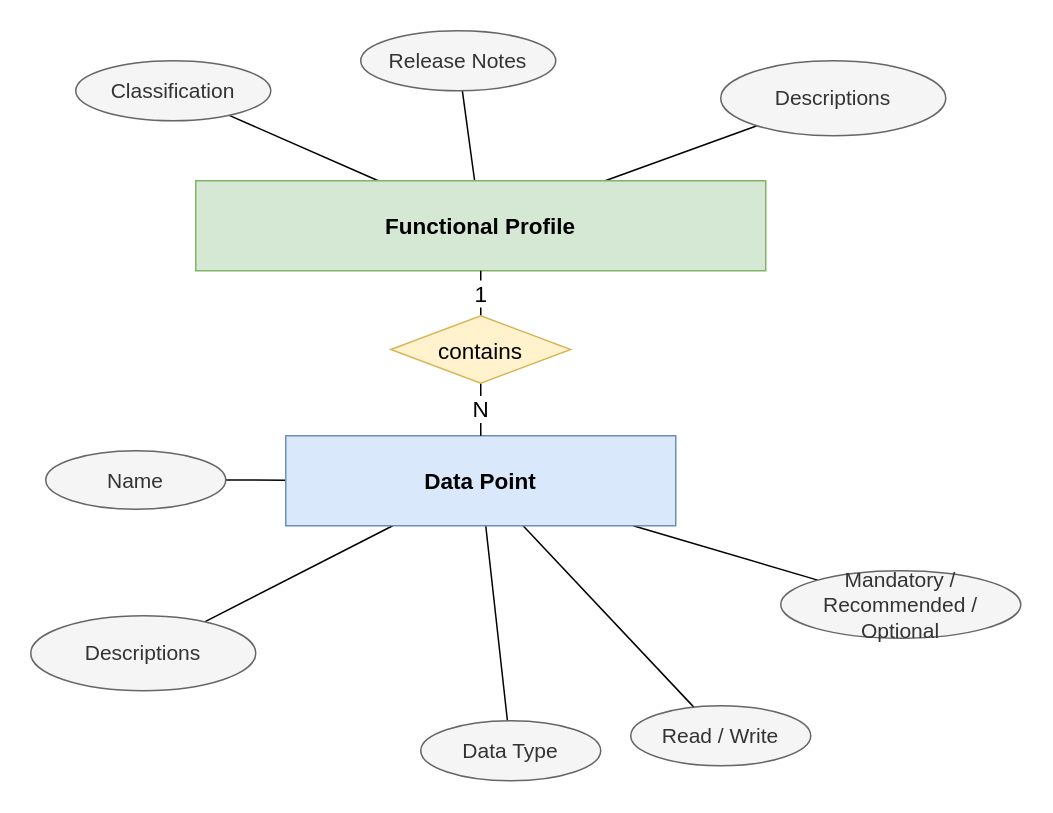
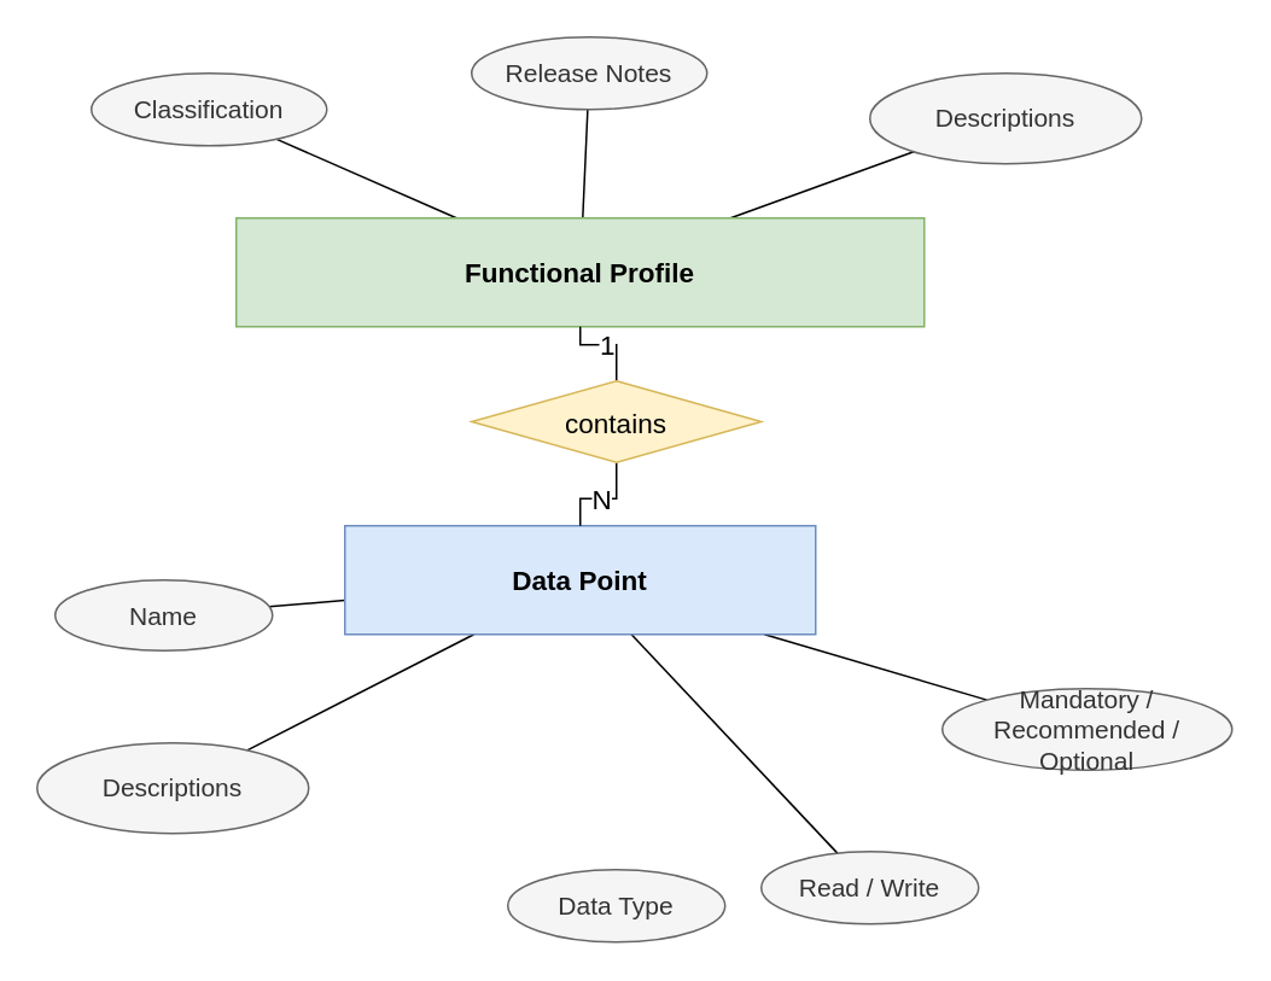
- <mxCell id="7" value="Release Notes" style="ellipse;whiteSpace=wrap;html=1;fillColor=#f5f5f5;fontColor=#333333;strokeColor=#666666;fontSize=14;" parent="1" vertex="1"><mxGeometry x="240" y="20" width="130" height="40" as="geometry" /></mxCell>
+ <mxCell id="7" value="Release Notes" style="ellipse;whiteSpace=wrap;html=1;fillColor=#f5f5f5;fontColor=#333333;strokeColor=#666666;fontSize=14;" parent="1" vertex="1"><mxGeometry x="260" y="20" width="130" height="40" as="geometry" /></mxCell>
- <mxCell id="23" value="contains" style="shape=rhombus;perimeter=rhombusPerimeter;whiteSpace=wrap;html=1;align=center;fontSize=15;fillColor=#fff2cc;strokeColor=#d6b656;" parent="1" vertex="1"><mxGeometry x="260" y="210" width="120" height="45" as="geometry" /></mxCell>
+ <mxCell id="23" value="contains" style="shape=rhombus;perimeter=rhombusPerimeter;whiteSpace=wrap;html=1;align=center;fontSize=15;fillColor=#fff2cc;strokeColor=#d6b656;" parent="1" vertex="1"><mxGeometry x="260" y="210" width="160" height="45" as="geometry" /></mxCell>
- <mxCell id="15" value="Name" style="ellipse;whiteSpace=wrap;html=1;fillColor=#f5f5f5;fontColor=#333333;strokeColor=#666666;fontSize=14;" parent="1" vertex="1"><mxGeometry x="30" y="300" width="120" height="39" as="geometry" /></mxCell>
+ <mxCell id="15" value="Name" style="ellipse;whiteSpace=wrap;html=1;fillColor=#f5f5f5;fontColor=#333333;strokeColor=#666666;fontSize=14;" parent="1" vertex="1"><mxGeometry x="30" y="320" width="120" height="39" as="geometry" /></mxCell>
- <mxCell id="9" value="" style="edgeStyle=none;rounded=0;orthogonalLoop=1;jettySize=auto;html=1;strokeColor=default;fontSize=12;endArrow=none;endFill=0;" parent="1" source="13" target="17" edge="1"><mxGeometry relative="1" as="geometry" /></mxCell>
